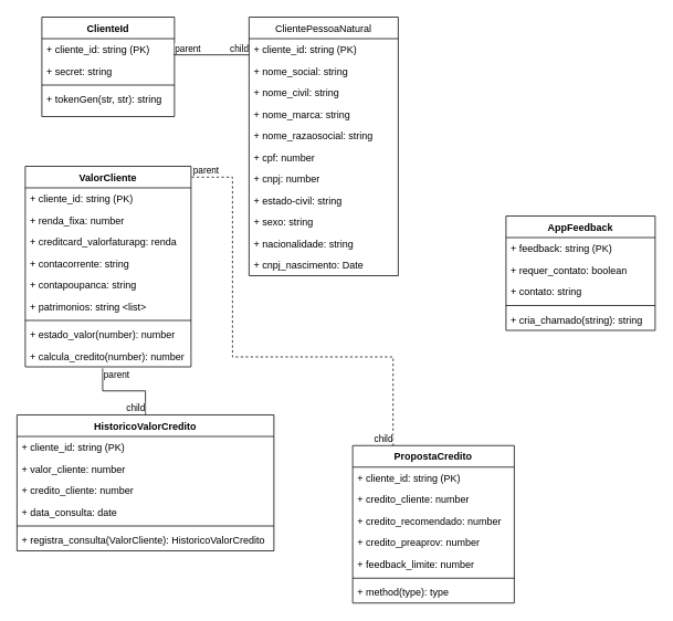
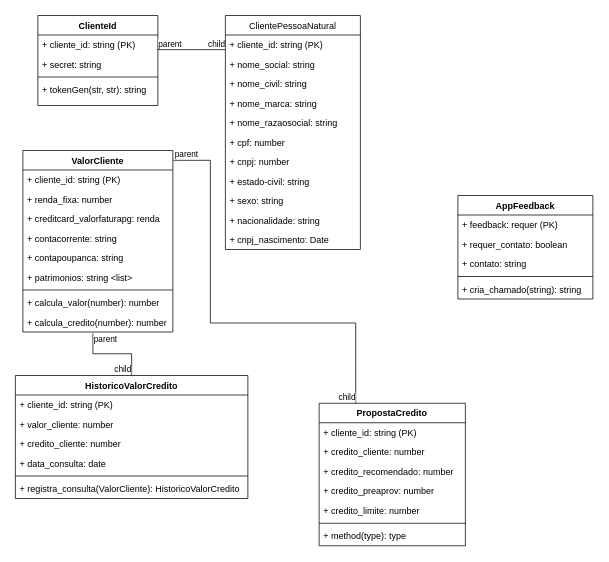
- <mxCell id="33" value="+ feedback: string (PK)" style="text;strokeColor=none;fillColor=none;align=left;verticalAlign=top;spacingLeft=4;spacingRight=4;overflow=hidden;rotatable=0;points=[[0,0.5],[1,0.5]];portConstraint=eastwest;" vertex="1" parent="32"><mxGeometry y="26" width="180" height="26" as="geometry" /></mxCell>
+ <mxCell id="33" value="+ feedback: requer (PK)" style="text;strokeColor=none;fillColor=none;align=left;verticalAlign=top;spacingLeft=4;spacingRight=4;overflow=hidden;rotatable=0;points=[[0,0.5],[1,0.5]];portConstraint=eastwest;" vertex="1" parent="32"><mxGeometry y="26" width="180" height="26" as="geometry" /></mxCell>
- <mxCell id="30" value="+ estado_valor(number): number" style="text;strokeColor=none;fillColor=none;align=left;verticalAlign=top;spacingLeft=4;spacingRight=4;overflow=hidden;rotatable=0;points=[[0,0.5],[1,0.5]];portConstraint=eastwest;" vertex="1" parent="22"><mxGeometry y="190" width="200" height="26" as="geometry" /></mxCell>
+ <mxCell id="30" value="+ calcula_valor(number): number" style="text;strokeColor=none;fillColor=none;align=left;verticalAlign=top;spacingLeft=4;spacingRight=4;overflow=hidden;rotatable=0;points=[[0,0.5],[1,0.5]];portConstraint=eastwest;" vertex="1" parent="22"><mxGeometry y="190" width="200" height="26" as="geometry" /></mxCell>
- <mxCell id="53" value="" style="endArrow=none;html=1;edgeStyle=orthogonalEdgeStyle;rounded=0;exitX=1.004;exitY=0.054;exitDx=0;exitDy=0;exitPerimeter=0;entryX=0.25;entryY=0;entryDx=0;entryDy=0;dashed=1;" edge="1" parent="1" source="22" target="45"><mxGeometry relative="1" as="geometry"><mxPoint x="320" y="430" as="sourcePoint" /><mxPoint x="480" y="430" as="targetPoint" /><Array as="points"><mxPoint x="280" y="213" /><mxPoint x="280" y="430" /><mxPoint x="474" y="430" /></Array></mxGeometry></mxCell>
+ <mxCell id="53" value="" style="endArrow=none;html=1;edgeStyle=orthogonalEdgeStyle;rounded=0;exitX=1.004;exitY=0.054;exitDx=0;exitDy=0;exitPerimeter=0;entryX=0.25;entryY=0;entryDx=0;entryDy=0;" edge="1" parent="1" source="22" target="45"><mxGeometry relative="1" as="geometry"><mxPoint x="320" y="430" as="sourcePoint" /><mxPoint x="480" y="430" as="targetPoint" /><Array as="points"><mxPoint x="280" y="213" /><mxPoint x="280" y="430" /><mxPoint x="474" y="430" /></Array></mxGeometry></mxCell>
- <mxCell id="50" value="+ feedback_limite: number" style="text;strokeColor=none;fillColor=none;align=left;verticalAlign=top;spacingLeft=4;spacingRight=4;overflow=hidden;rotatable=0;points=[[0,0.5],[1,0.5]];portConstraint=eastwest;" vertex="1" parent="45"><mxGeometry y="130" width="195" height="26" as="geometry" /></mxCell>
+ <mxCell id="50" value="+ credito_limite: number" style="text;strokeColor=none;fillColor=none;align=left;verticalAlign=top;spacingLeft=4;spacingRight=4;overflow=hidden;rotatable=0;points=[[0,0.5],[1,0.5]];portConstraint=eastwest;" vertex="1" parent="45"><mxGeometry y="130" width="195" height="26" as="geometry" /></mxCell>
